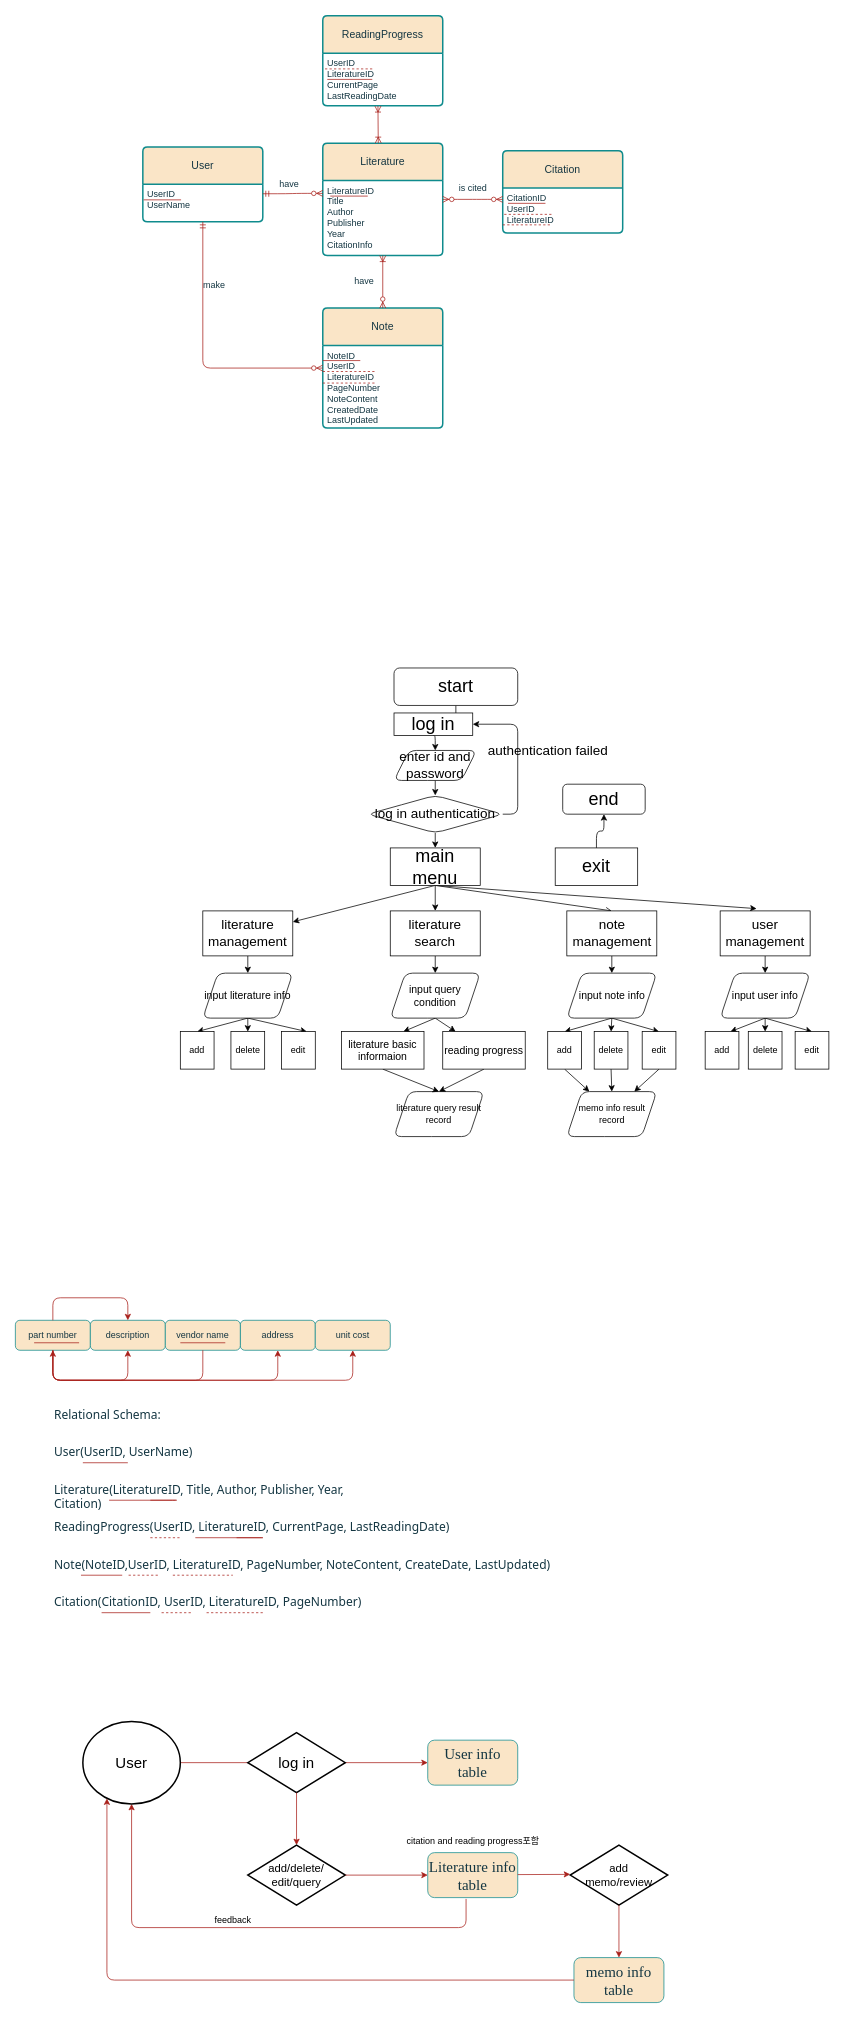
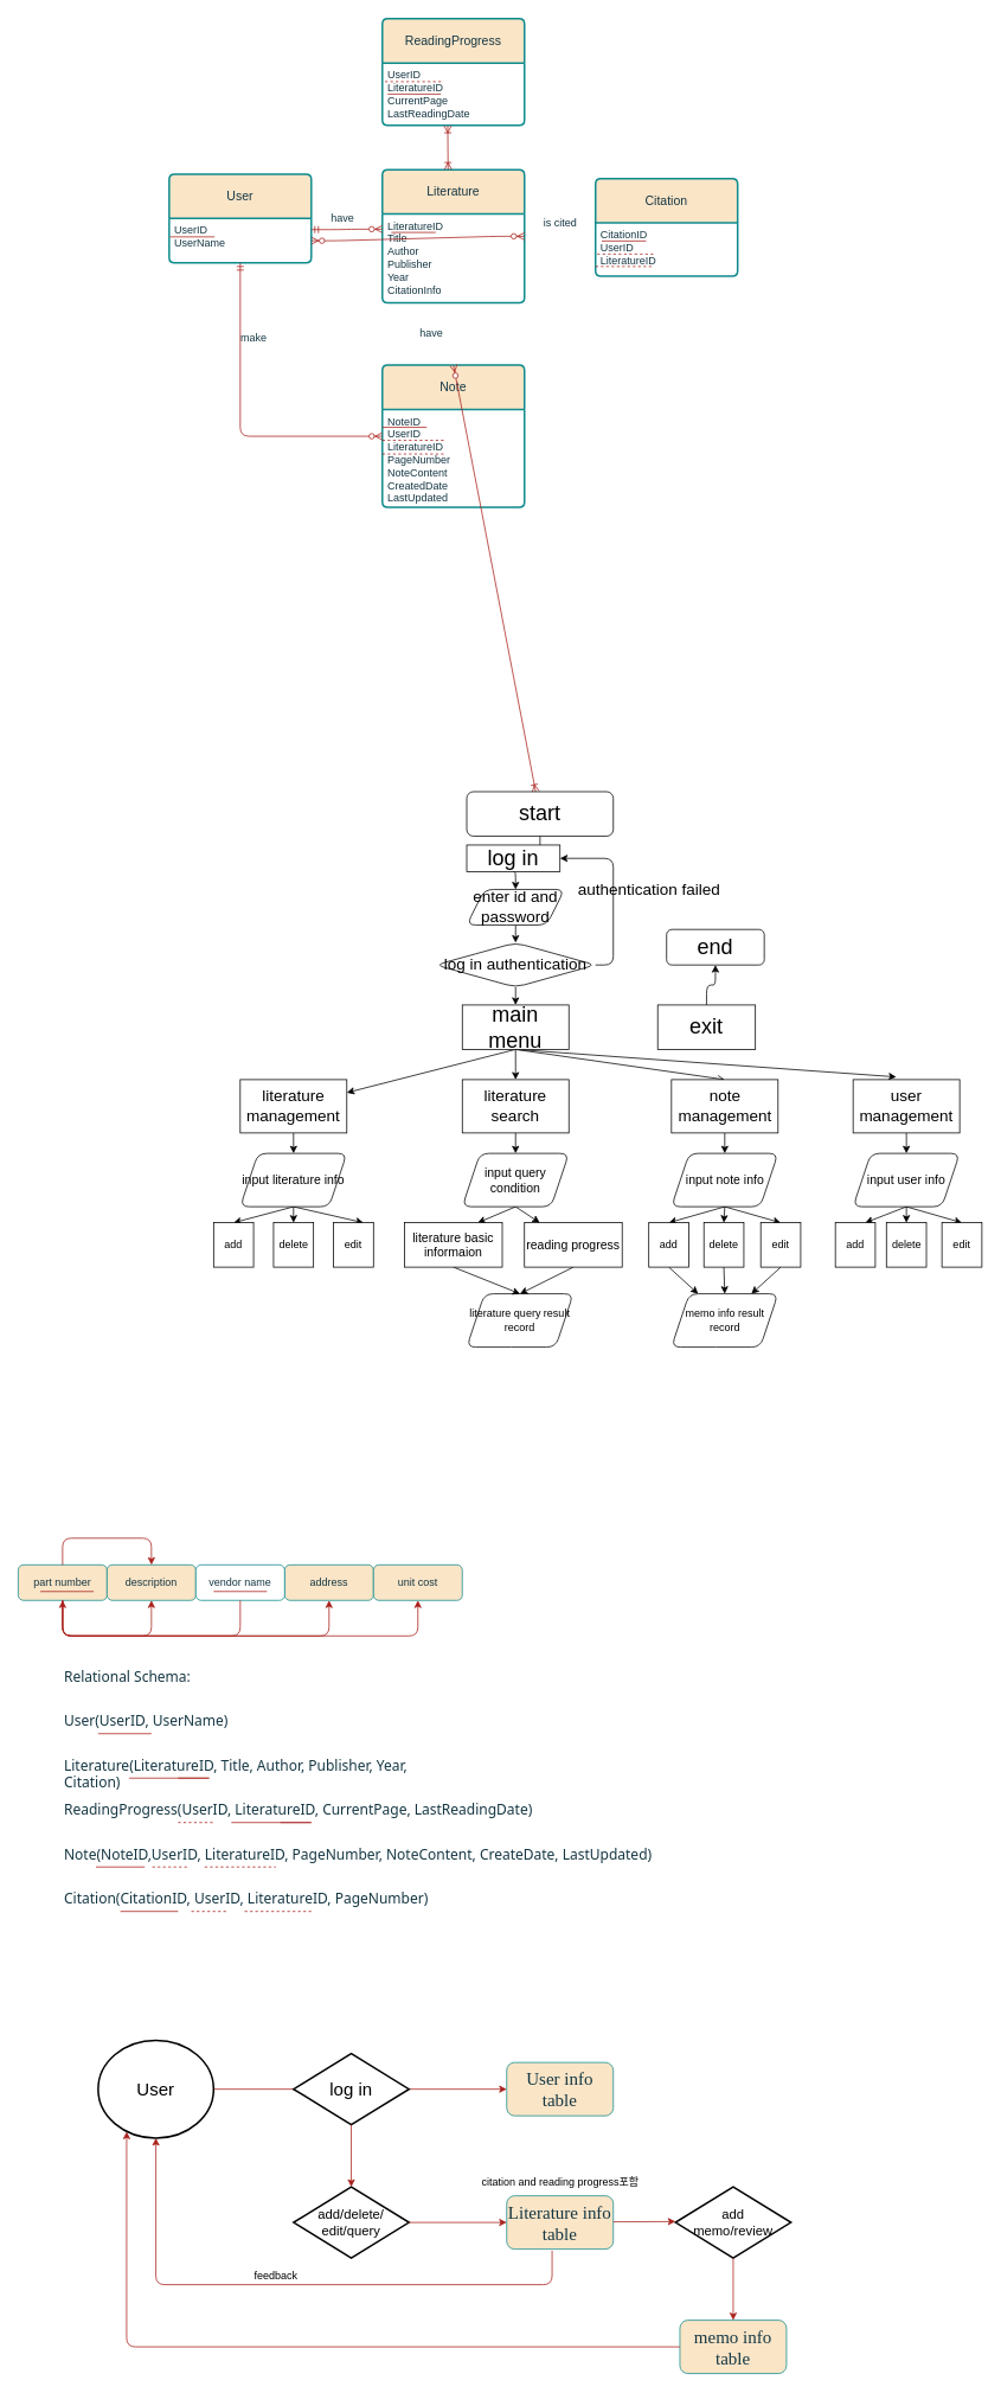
- <mxCell id="48" value="" style="edgeStyle=entityRelationEdgeStyle;fontSize=12;html=1;endArrow=ERzeroToMany;endFill=1;startArrow=ERzeroToMany;rounded=1;entryX=0;entryY=0.25;entryDx=0;entryDy=0;exitX=1;exitY=0.25;exitDx=0;exitDy=0;labelBackgroundColor=none;strokeColor=#A8201A;fontColor=default;" edge="1" parent="1" source="26" target="31"><mxGeometry width="100" height="100" relative="1" as="geometry"><mxPoint x="390" y="370" as="sourcePoint" /><mxPoint x="490" y="270" as="targetPoint" /></mxGeometry></mxCell>
+ <mxCell id="48" value="" style="edgeStyle=entityRelationEdgeStyle;fontSize=12;html=1;endArrow=ERzeroToMany;endFill=1;startArrow=ERzeroToMany;rounded=1;exitX=1;exitY=0.25;exitDx=0;exitDy=0;labelBackgroundColor=none;strokeColor=#A8201A;fontColor=default;" edge="1" parent="1" source="26" target="23"><mxGeometry width="100" height="100" relative="1" as="geometry"><mxPoint x="390" y="370" as="sourcePoint" /><mxPoint x="490" y="270" as="targetPoint" /></mxGeometry></mxCell>
- <mxCell id="46" value="" style="fontSize=12;html=1;endArrow=ERoneToMany;startArrow=ERzeroToMany;rounded=1;exitX=0.5;exitY=0;exitDx=0;exitDy=0;entryX=0.5;entryY=1;entryDx=0;entryDy=0;labelBackgroundColor=none;strokeColor=#A8201A;fontColor=default;" edge="1" parent="1" source="32" target="26"><mxGeometry width="100" height="100" relative="1" as="geometry"><mxPoint x="380" y="460" as="sourcePoint" /><mxPoint x="480" y="360" as="targetPoint" /></mxGeometry></mxCell>
+ <mxCell id="46" value="" style="fontSize=12;html=1;endArrow=ERoneToMany;startArrow=ERzeroToMany;rounded=1;exitX=0.5;exitY=0;exitDx=0;exitDy=0;labelBackgroundColor=none;strokeColor=#A8201A;fontColor=default;" edge="1" parent="1" source="32" target="75"><mxGeometry width="100" height="100" relative="1" as="geometry"><mxPoint x="380" y="460" as="sourcePoint" /><mxPoint x="480" y="360" as="targetPoint" /></mxGeometry></mxCell>
- <mxCell id="6" value="vendor name" style="whiteSpace=wrap;html=1;align=center;rounded=1;labelBackgroundColor=none;fillColor=#FAE5C7;strokeColor=#0F8B8D;fontColor=#143642;" parent="1" vertex="1"><mxGeometry x="220" y="1760" width="100" height="40" as="geometry" /></mxCell>
+ <mxCell id="6" value="vendor name" style="whiteSpace=wrap;html=1;align=center;rounded=1;labelBackgroundColor=none;fillColor=#ffffff;strokeColor=#0F8B8D;fontColor=#143642;" parent="1" vertex="1"><mxGeometry x="220" y="1760" width="100" height="40" as="geometry" /></mxCell>
